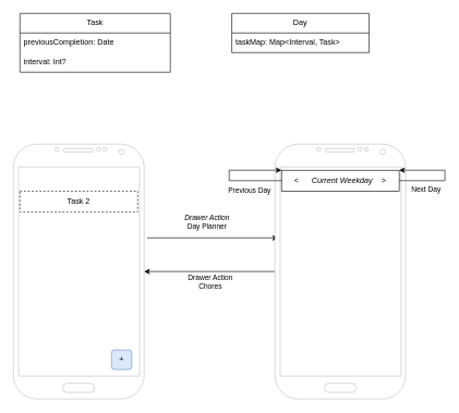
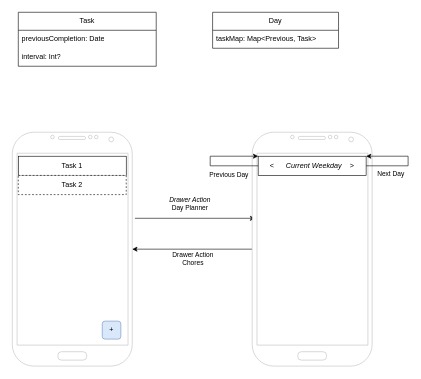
- <mxCell id="6" value="taskMap: Map&amp;lt;Interval, Task&amp;gt;" style="text;strokeColor=none;fillColor=none;align=left;verticalAlign=middle;spacingLeft=4;spacingRight=4;overflow=hidden;points=[[0,0.5],[1,0.5]];portConstraint=eastwest;rotatable=0;whiteSpace=wrap;html=1;" vertex="1" parent="5"><mxGeometry y="30" width="210" height="30" as="geometry" /></mxCell>
+ <mxCell id="6" value="taskMap: Map&amp;lt;Previous, Task&amp;gt;" style="text;strokeColor=none;fillColor=none;align=left;verticalAlign=middle;spacingLeft=4;spacingRight=4;overflow=hidden;points=[[0,0.5],[1,0.5]];portConstraint=eastwest;rotatable=0;whiteSpace=wrap;html=1;" vertex="1" parent="5"><mxGeometry y="30" width="210" height="30" as="geometry" /></mxCell>
+ <mxCell id="10" value="Task 1" style="rounded=0;whiteSpace=wrap;html=1;" vertex="1" parent="1"><mxGeometry x="30" y="260" width="180" height="32" as="geometry" /></mxCell>
